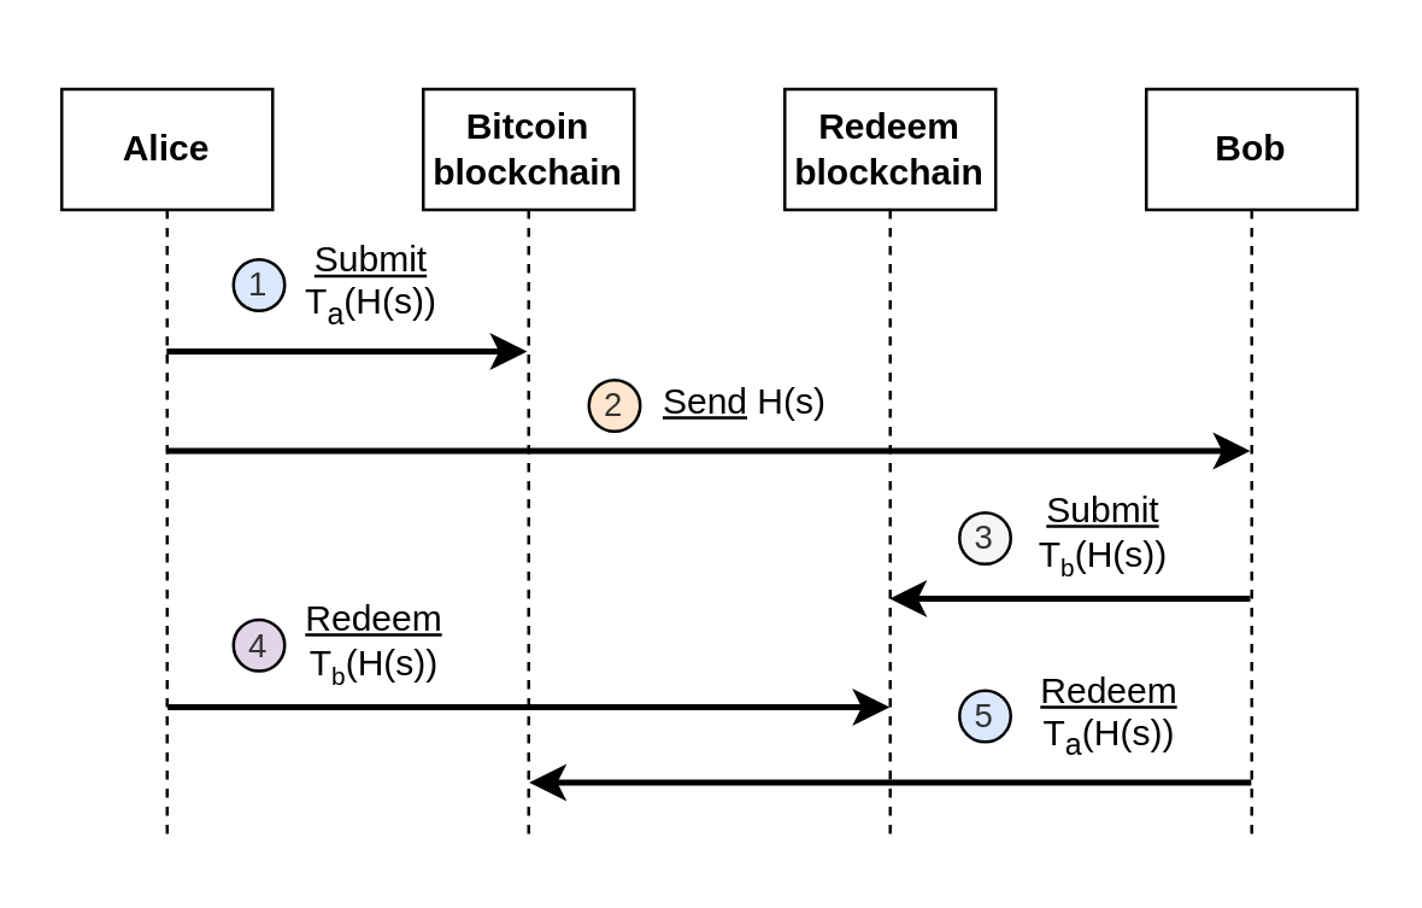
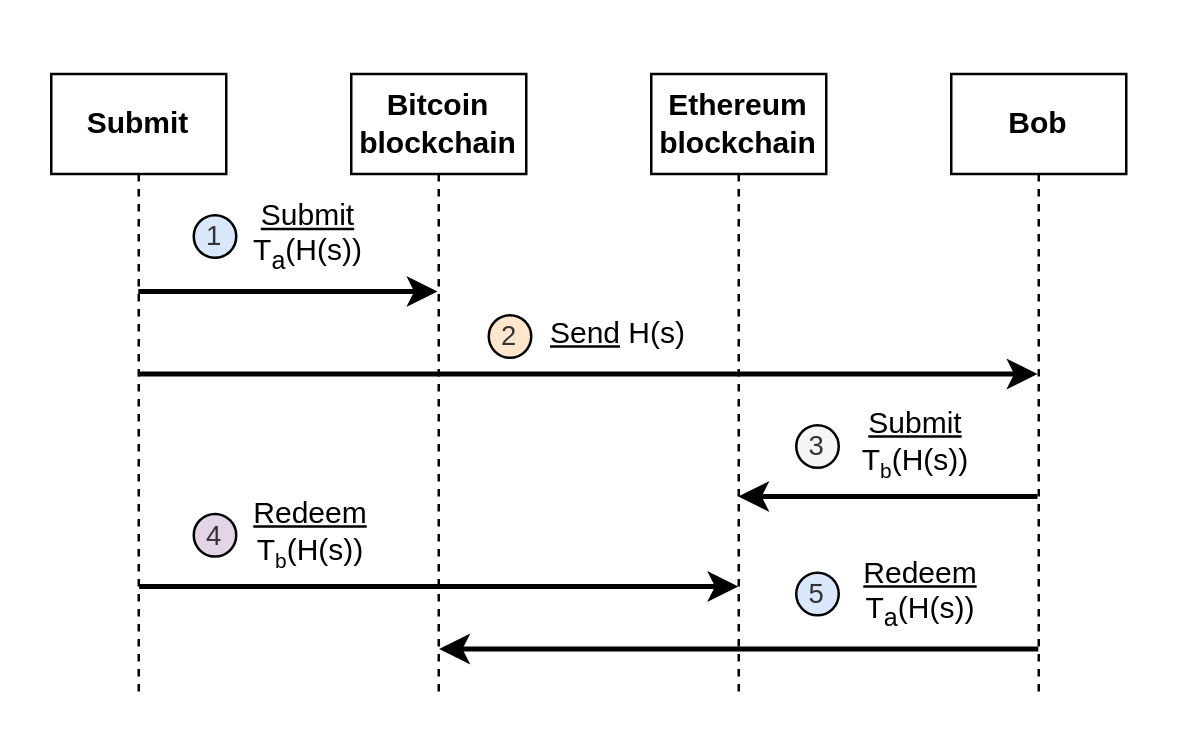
- <mxCell id="2" value="Alice" style="shape=umlLifeline;perimeter=lifelinePerimeter;whiteSpace=wrap;html=1;container=1;collapsible=0;recursiveResize=0;outlineConnect=0;fontStyle=1" vertex="1" parent="1"><mxGeometry x="20" y="29" width="70" height="250" as="geometry" /></mxCell>
+ <mxCell id="2" value="Submit" style="shape=umlLifeline;perimeter=lifelinePerimeter;whiteSpace=wrap;html=1;container=1;collapsible=0;recursiveResize=0;outlineConnect=0;fontStyle=1" vertex="1" parent="1"><mxGeometry x="20" y="29" width="70" height="250" as="geometry" /></mxCell>
- <mxCell id="4" value="Redeem&lt;br&gt;blockchain" style="shape=umlLifeline;perimeter=lifelinePerimeter;whiteSpace=wrap;html=1;container=1;collapsible=0;recursiveResize=0;outlineConnect=0;fontStyle=1" vertex="1" parent="1"><mxGeometry x="260" y="29" width="70" height="250" as="geometry" /></mxCell>
+ <mxCell id="4" value="Ethereum&lt;br&gt;blockchain" style="shape=umlLifeline;perimeter=lifelinePerimeter;whiteSpace=wrap;html=1;container=1;collapsible=0;recursiveResize=0;outlineConnect=0;fontStyle=1" vertex="1" parent="1"><mxGeometry x="260" y="29" width="70" height="250" as="geometry" /></mxCell>
